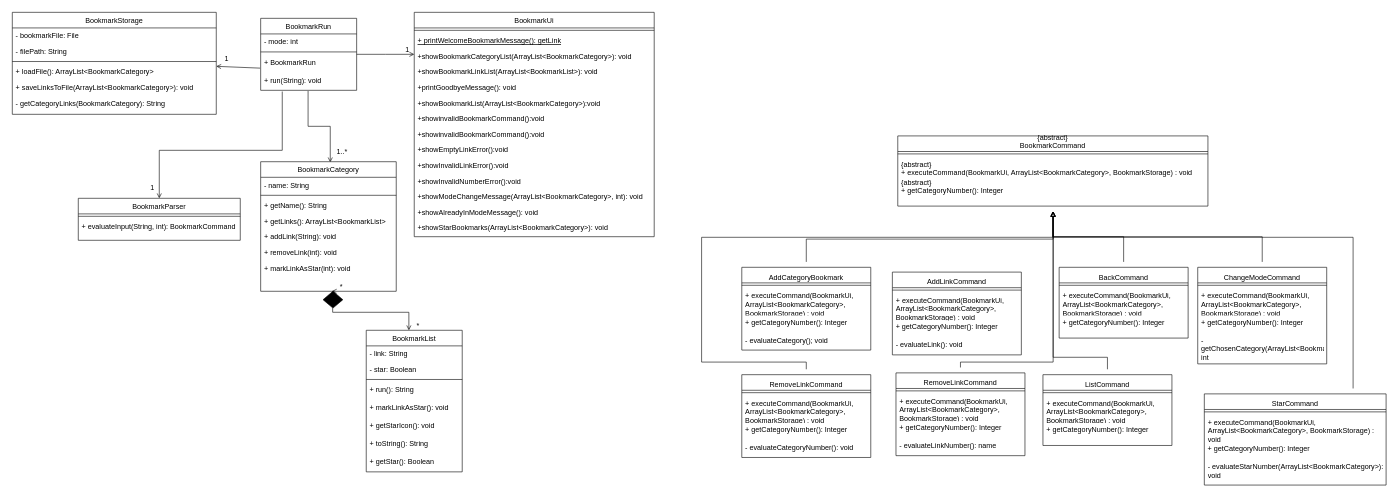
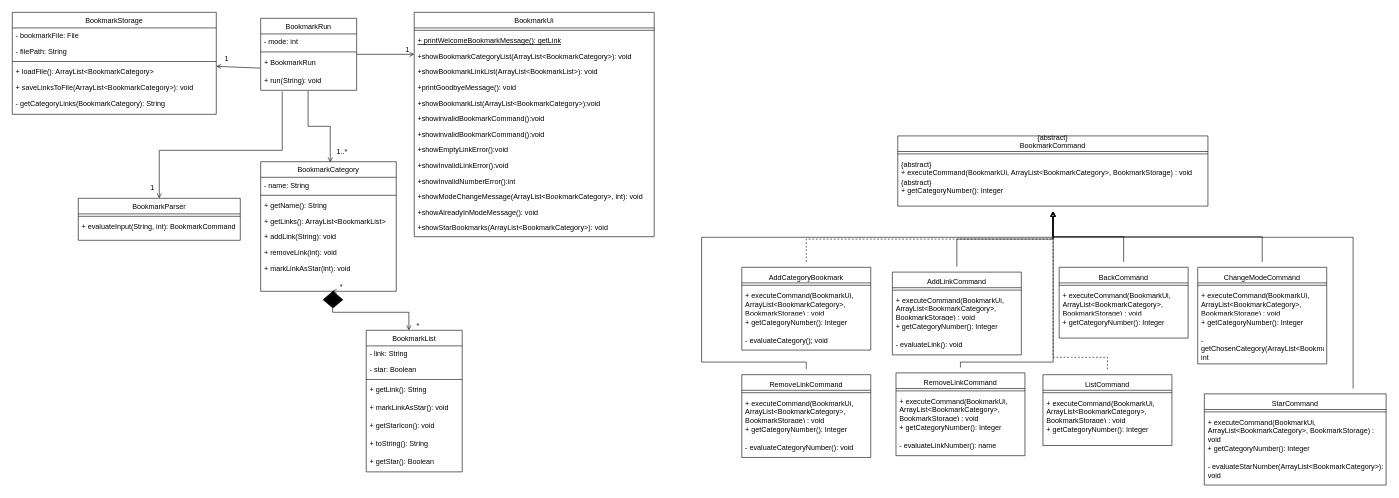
- <mxCell id="26" value="+showInvalidNumberError():void" style="text;align=left;verticalAlign=top;spacingLeft=4;spacingRight=4;overflow=hidden;rotatable=0;points=[[0,0.5],[1,0.5]];portConstraint=eastwest;" vertex="1" parent="15"><mxGeometry y="268" width="400" height="26" as="geometry" /></mxCell>
+ <mxCell id="26" value="+showInvalidNumberError():int" style="text;align=left;verticalAlign=top;spacingLeft=4;spacingRight=4;overflow=hidden;rotatable=0;points=[[0,0.5],[1,0.5]];portConstraint=eastwest;" vertex="1" parent="15"><mxGeometry y="268" width="400" height="26" as="geometry" /></mxCell>
- <mxCell id="67" style="edgeStyle=orthogonalEdgeStyle;rounded=0;orthogonalLoop=1;jettySize=auto;html=1;endArrow=block;endFill=0;" edge="1" parent="1" source="68" target="63"><mxGeometry relative="1" as="geometry"><Array as="points"><mxPoint x="1343" y="398" /><mxPoint x="1755" y="398" /></Array></mxGeometry></mxCell>
+ <mxCell id="67" style="edgeStyle=orthogonalEdgeStyle;rounded=0;orthogonalLoop=1;jettySize=auto;html=1;endArrow=block;endFill=0;dashed=1;" edge="1" parent="1" source="68" target="63"><mxGeometry relative="1" as="geometry"><Array as="points"><mxPoint x="1343" y="398" /><mxPoint x="1755" y="398" /></Array></mxGeometry></mxCell>
+ <mxCell id="73" style="edgeStyle=orthogonalEdgeStyle;rounded=0;orthogonalLoop=1;jettySize=auto;html=1;endArrow=block;endFill=0;" edge="1" parent="1" source="74" target="63"><mxGeometry relative="1" as="geometry" /></mxCell>
- <mxCell id="86" style="edgeStyle=orthogonalEdgeStyle;rounded=0;orthogonalLoop=1;jettySize=auto;html=1;endArrow=block;endFill=0;" edge="1" parent="1" source="87" target="63"><mxGeometry relative="1" as="geometry"><Array as="points"><mxPoint x="1845" y="595" /><mxPoint x="1755" y="595" /></Array></mxGeometry></mxCell>
+ <mxCell id="86" style="edgeStyle=orthogonalEdgeStyle;rounded=0;orthogonalLoop=1;jettySize=auto;html=1;endArrow=block;endFill=0;dashed=1;" edge="1" parent="1" source="87" target="63"><mxGeometry relative="1" as="geometry"><Array as="points"><mxPoint x="1845" y="595" /><mxPoint x="1755" y="595" /></Array></mxGeometry></mxCell>
- <mxCell id="49" value="+ run(): String" style="text;align=left;verticalAlign=top;spacingLeft=4;spacingRight=4;overflow=hidden;rotatable=0;points=[[0,0.5],[1,0.5]];portConstraint=eastwest;" vertex="1" parent="45"><mxGeometry y="86" width="160" height="30" as="geometry" /></mxCell>
+ <mxCell id="49" value="+ getLink(): String" style="text;align=left;verticalAlign=top;spacingLeft=4;spacingRight=4;overflow=hidden;rotatable=0;points=[[0,0.5],[1,0.5]];portConstraint=eastwest;" vertex="1" parent="45"><mxGeometry y="86" width="160" height="30" as="geometry" /></mxCell>
